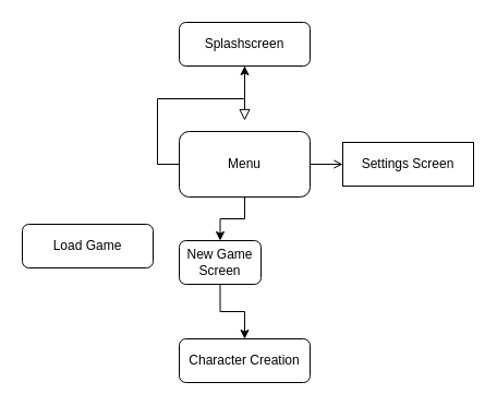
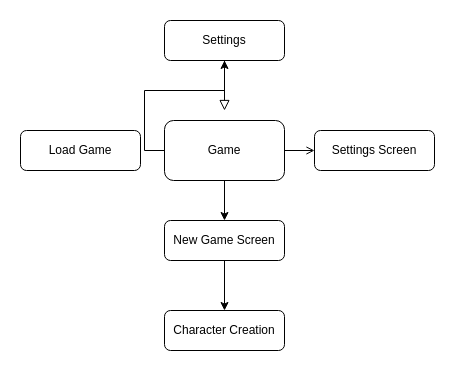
- <mxCell id="3" value="Splashscreen" style="rounded=1;whiteSpace=wrap;html=1;fontSize=12;glass=0;strokeWidth=1;shadow=0;" parent="1" vertex="1"><mxGeometry x="164" width="120" height="40" as="geometry" y="20" /></mxCell>
+ <mxCell id="3" value="Settings" style="rounded=1;whiteSpace=wrap;html=1;fontSize=12;glass=0;strokeWidth=1;shadow=0;" parent="1" vertex="1"><mxGeometry x="164" width="120" height="40" as="geometry" y="20" /></mxCell>
- <mxCell id="7" value="Menu" style="rounded=1;whiteSpace=wrap;html=1;" parent="1" vertex="1"><mxGeometry x="164" y="120" width="120" height="60" as="geometry" /></mxCell>
+ <mxCell id="7" value="Game" style="rounded=1;whiteSpace=wrap;html=1;" parent="1" vertex="1"><mxGeometry x="164" y="120" width="120" height="60" as="geometry" /></mxCell>
- <mxCell id="8" value="Settings Screen" style="whiteSpace=wrap;html=1;fontSize=12;glass=0;strokeWidth=1;shadow=0;rounded=0;" parent="1" vertex="1"><mxGeometry x="314" y="130" width="120" height="40" as="geometry" /></mxCell>
+ <mxCell id="8" value="Settings Screen" style="rounded=1;whiteSpace=wrap;html=1;fontSize=12;glass=0;strokeWidth=1;shadow=0;" parent="1" vertex="1"><mxGeometry x="314" y="130" width="120" height="40" as="geometry" /></mxCell>
- <mxCell id="11" value="Load Game" style="rounded=1;whiteSpace=wrap;html=1;fontSize=12;glass=0;strokeWidth=1;shadow=0;" parent="1" vertex="1"><mxGeometry x="20" y="205" width="120" height="40" as="geometry" /></mxCell>
+ <mxCell id="11" value="Load Game" style="rounded=1;whiteSpace=wrap;html=1;fontSize=12;glass=0;strokeWidth=1;shadow=0;" parent="1" vertex="1"><mxGeometry y="130" width="120" height="40" as="geometry" x="20" /></mxCell>
- <mxCell id="10" value="New Game Screen" style="rounded=1;whiteSpace=wrap;html=1;fontSize=12;glass=0;strokeWidth=1;shadow=0;" parent="1" vertex="1"><mxGeometry x="164" y="220" width="75" height="40" as="geometry" /></mxCell>
+ <mxCell id="10" value="New Game Screen" style="rounded=1;whiteSpace=wrap;html=1;fontSize=12;glass=0;strokeWidth=1;shadow=0;" parent="1" vertex="1"><mxGeometry x="164" y="220" width="120" height="40" as="geometry" /></mxCell>
